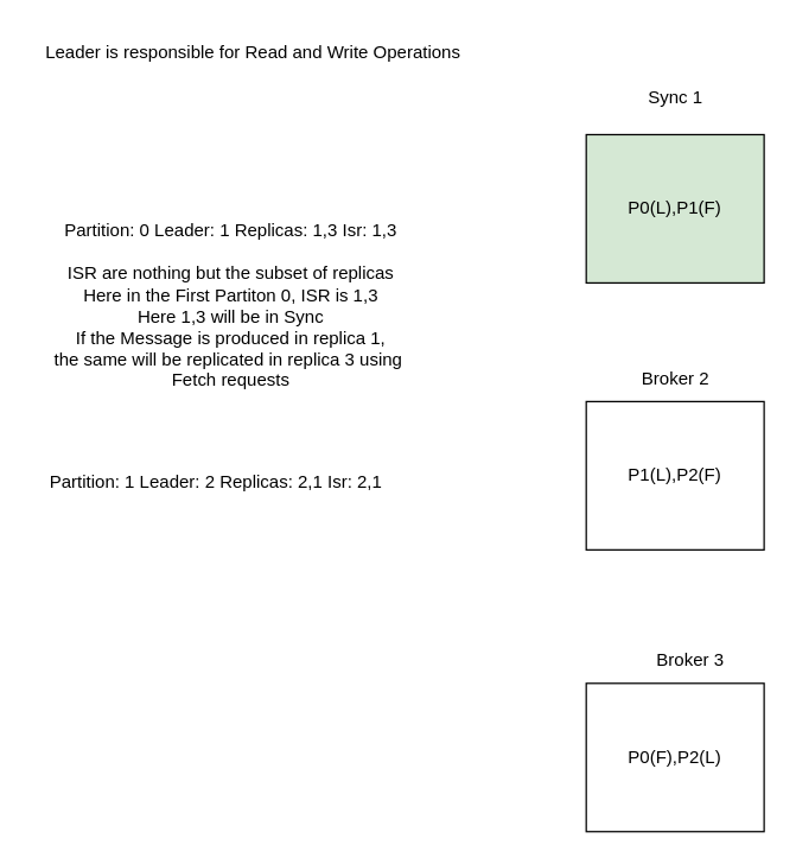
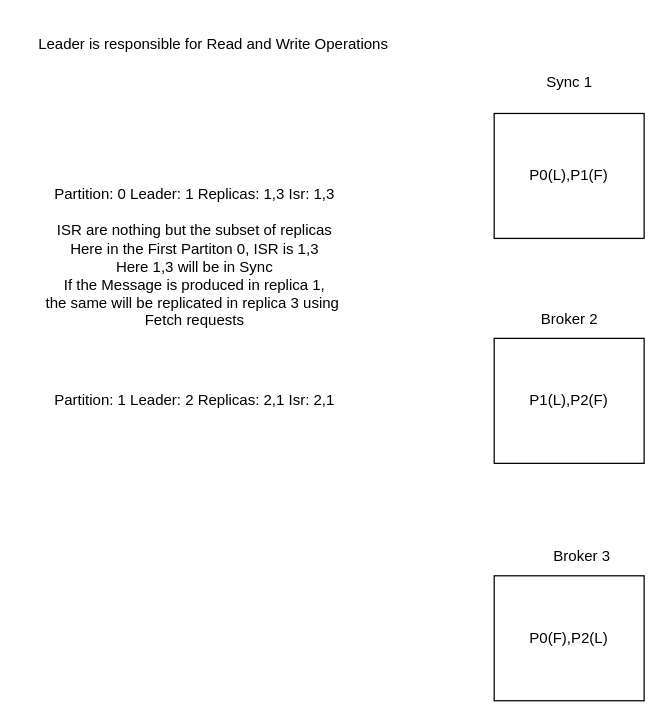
- <mxCell id="2" value="P0(L),P1(F)" style="rounded=0;whiteSpace=wrap;html=1;fillColor=#d5e8d4;" vertex="1" parent="1"><mxGeometry x="395" y="90" width="120" height="100" as="geometry" /></mxCell>
+ <mxCell id="2" value="P0(L),P1(F)" style="rounded=0;whiteSpace=wrap;html=1;" vertex="1" parent="1"><mxGeometry x="395" y="90" width="120" height="100" as="geometry" /></mxCell>
- <mxCell id="9" value="Partition: 1&lt;span style=&quot;&quot;&gt;&#09;&lt;/span&gt;Leader: 2&lt;span style=&quot;&quot;&gt;&#09;&lt;/span&gt;Replicas: 2,1&lt;span style=&quot;&quot;&gt;&#09;&lt;/span&gt;Isr: 2,1" style="text;html=1;align=center;verticalAlign=middle;resizable=0;points=[];autosize=1;strokeColor=none;fillColor=none;" vertex="1" parent="1"><mxGeometry x="20" y="310" width="250" height="30" as="geometry" /></mxCell>
+ <mxCell id="9" value="Partition: 1&lt;span style=&quot;&quot;&gt;&#09;&lt;/span&gt;Leader: 2&lt;span style=&quot;&quot;&gt;&#09;&lt;/span&gt;Replicas: 2,1&lt;span style=&quot;&quot;&gt;&#09;&lt;/span&gt;Isr: 2,1" style="text;html=1;align=center;verticalAlign=middle;resizable=0;points=[];autosize=1;strokeColor=none;fillColor=none;" vertex="1" parent="1"><mxGeometry x="30" y="305" width="250" height="30" as="geometry" /></mxCell>
